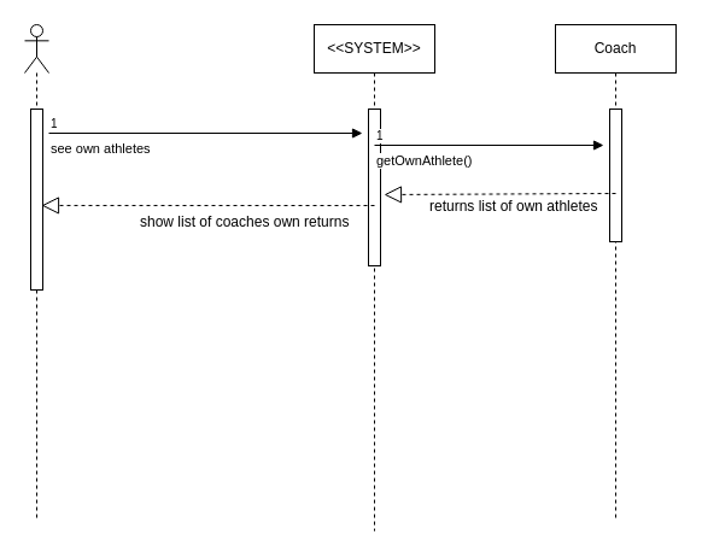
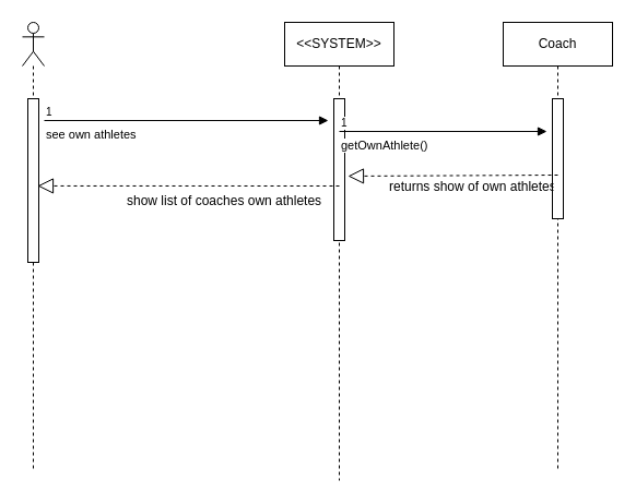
- <mxCell id="13" value="returns list of own athletes" style="text;strokeColor=none;fillColor=none;align=left;verticalAlign=top;spacingLeft=4;spacingRight=4;overflow=hidden;rotatable=0;points=[[0,0.5],[1,0.5]];portConstraint=eastwest;" vertex="1" parent="1"><mxGeometry x="350" y="157" width="160" height="26" as="geometry" /></mxCell>
+ <mxCell id="13" value="returns show of own athletes" style="text;strokeColor=none;fillColor=none;align=left;verticalAlign=top;spacingLeft=4;spacingRight=4;overflow=hidden;rotatable=0;points=[[0,0.5],[1,0.5]];portConstraint=eastwest;" vertex="1" parent="1"><mxGeometry x="350" y="157" width="160" height="26" as="geometry" /></mxCell>
- <mxCell id="15" value="show list of coaches own returns" style="text;strokeColor=none;fillColor=none;align=left;verticalAlign=top;spacingLeft=4;spacingRight=4;overflow=hidden;rotatable=0;points=[[0,0.5],[1,0.5]];portConstraint=eastwest;" vertex="1" parent="1"><mxGeometry x="110" y="170" width="200" height="26" as="geometry" /></mxCell>
+ <mxCell id="15" value="show list of coaches own athletes" style="text;strokeColor=none;fillColor=none;align=left;verticalAlign=top;spacingLeft=4;spacingRight=4;overflow=hidden;rotatable=0;points=[[0,0.5],[1,0.5]];portConstraint=eastwest;" vertex="1" parent="1"><mxGeometry x="110" y="170" width="200" height="26" as="geometry" /></mxCell>
